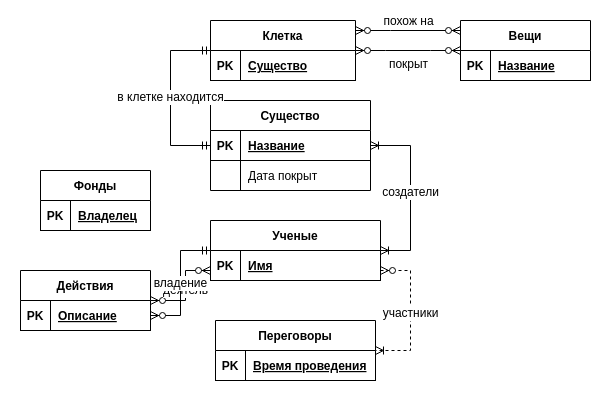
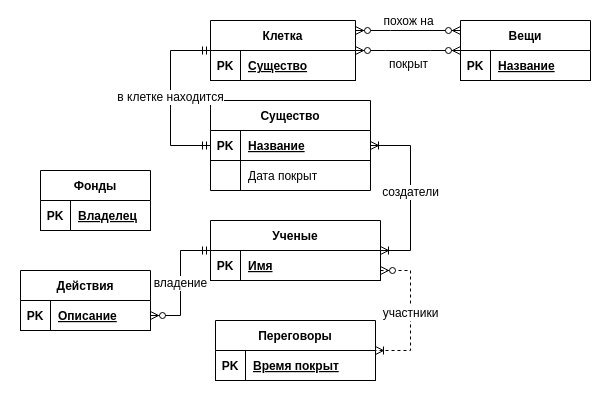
- <mxCell id="37" value="деятель" style="edgeStyle=orthogonalEdgeStyle;fontSize=12;html=1;endArrow=ERzeroToMany;endFill=1;startArrow=ERzeroToMany;rounded=0;" parent="1" source="25" target="2" edge="1"><mxGeometry width="100" height="100" relative="1" as="geometry"><mxPoint x="390" y="260" as="sourcePoint" /><mxPoint x="490" y="160" as="targetPoint" /><Array as="points"><mxPoint x="185" y="300" /><mxPoint x="185" y="270" /></Array></mxGeometry></mxCell>
- <mxCell id="20" value="Время проведения" style="shape=partialRectangle;overflow=hidden;connectable=0;fillColor=none;align=left;strokeColor=inherit;top=0;left=0;bottom=0;right=0;spacingLeft=6;fontStyle=5;" parent="18" vertex="1"><mxGeometry x="30" width="130" height="30" as="geometry"><mxRectangle width="130" height="30" as="alternateBounds" /></mxGeometry></mxCell>
+ <mxCell id="20" value="Время покрыт" style="shape=partialRectangle;overflow=hidden;connectable=0;fillColor=none;align=left;strokeColor=inherit;top=0;left=0;bottom=0;right=0;spacingLeft=6;fontStyle=5;" parent="18" vertex="1"><mxGeometry x="30" width="130" height="30" as="geometry"><mxRectangle width="130" height="30" as="alternateBounds" /></mxGeometry></mxCell>
